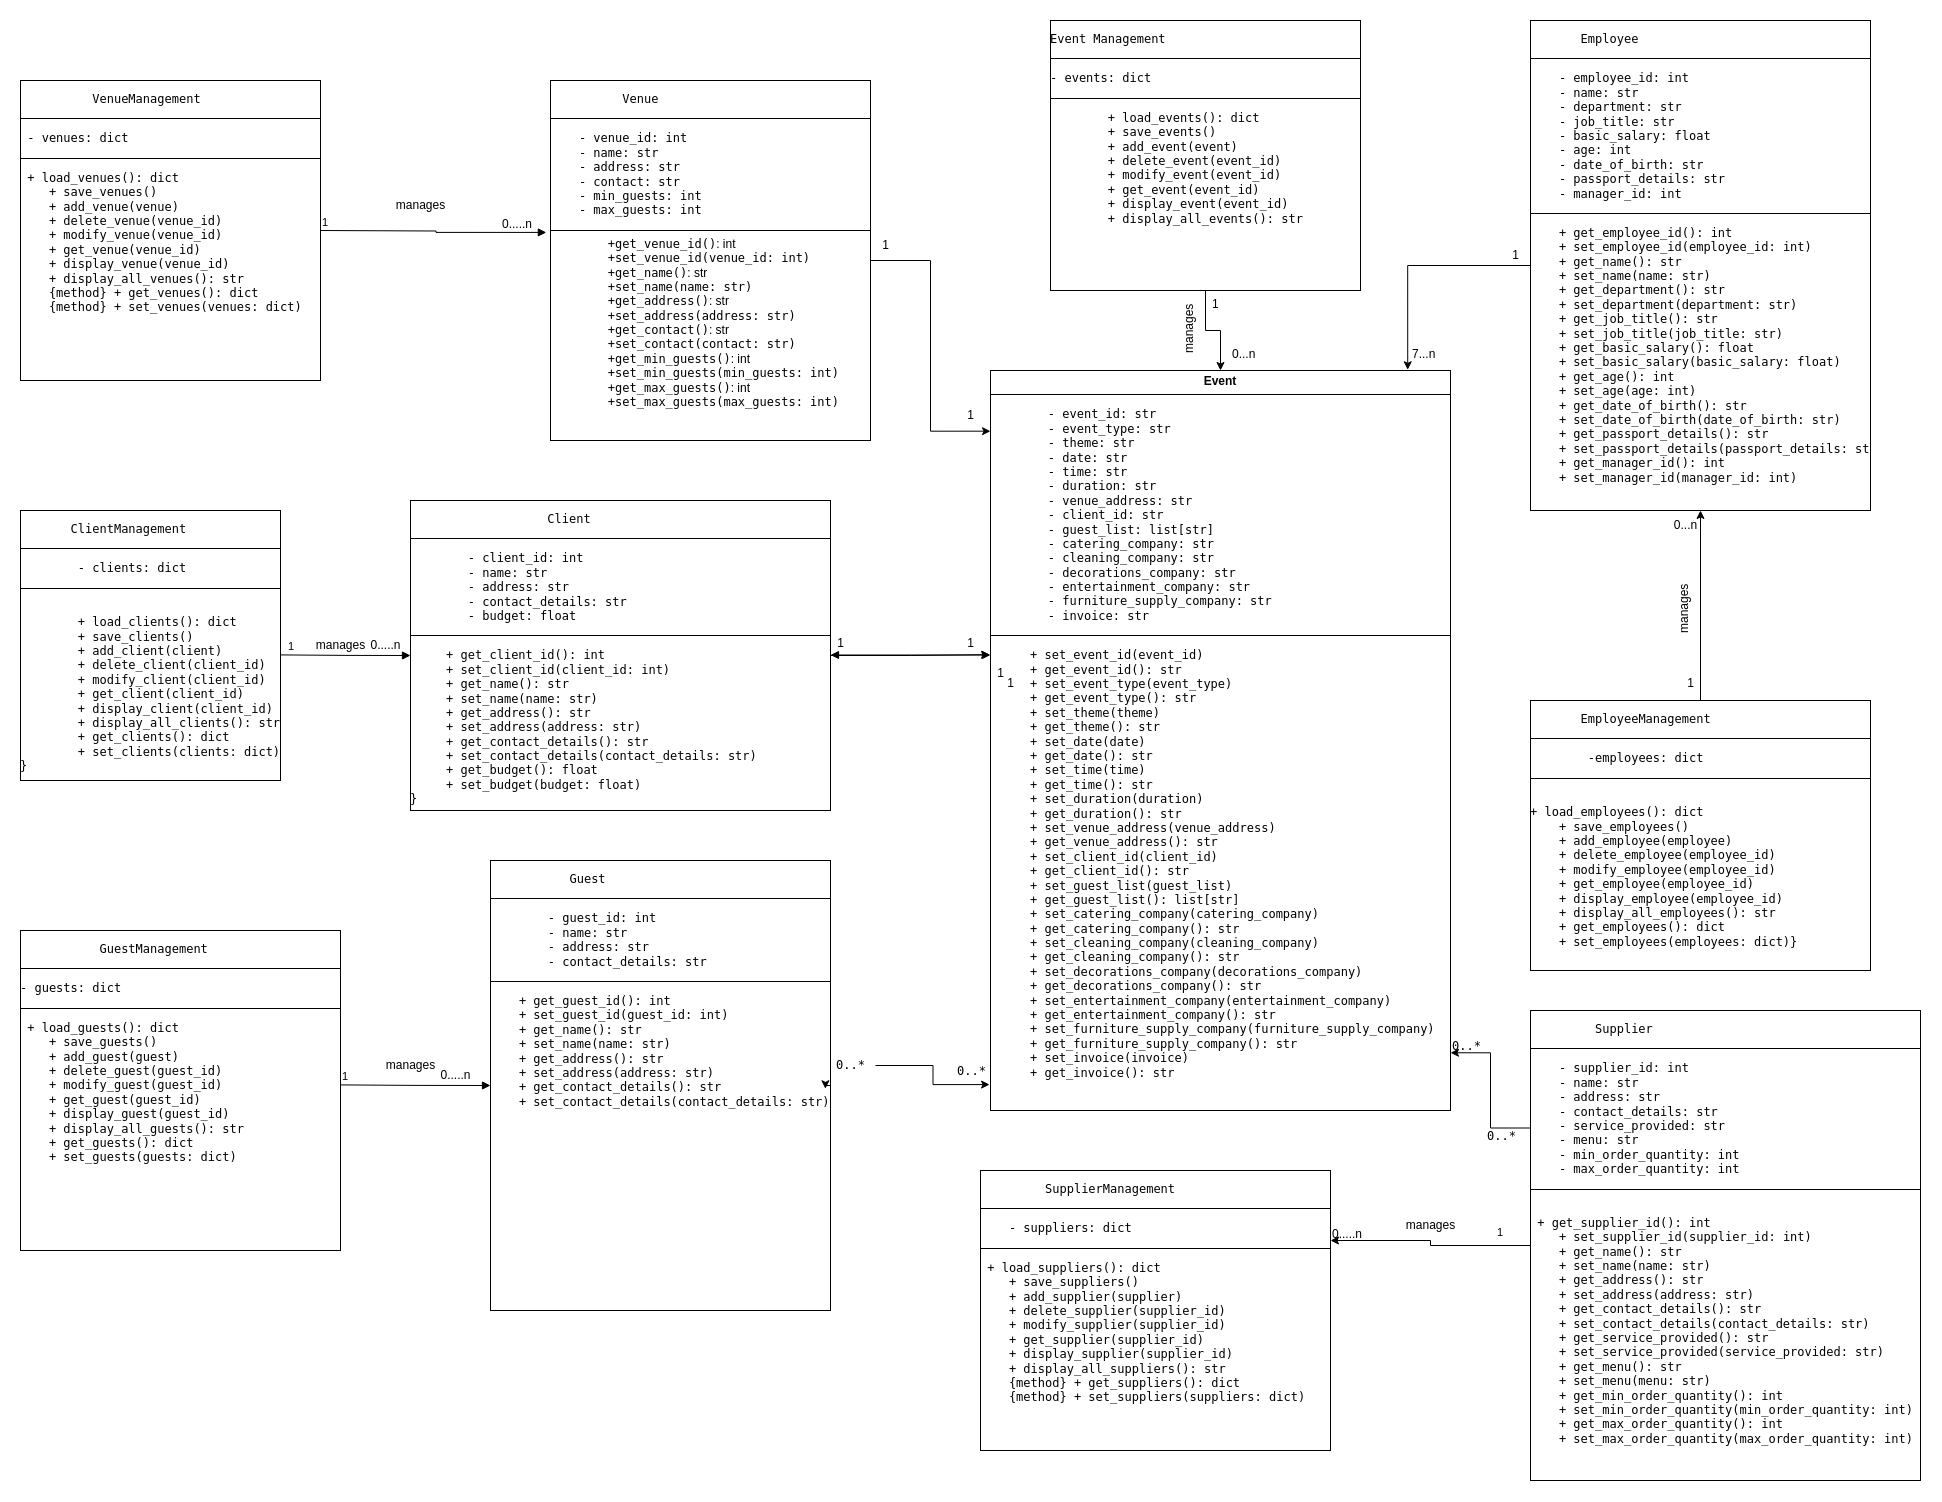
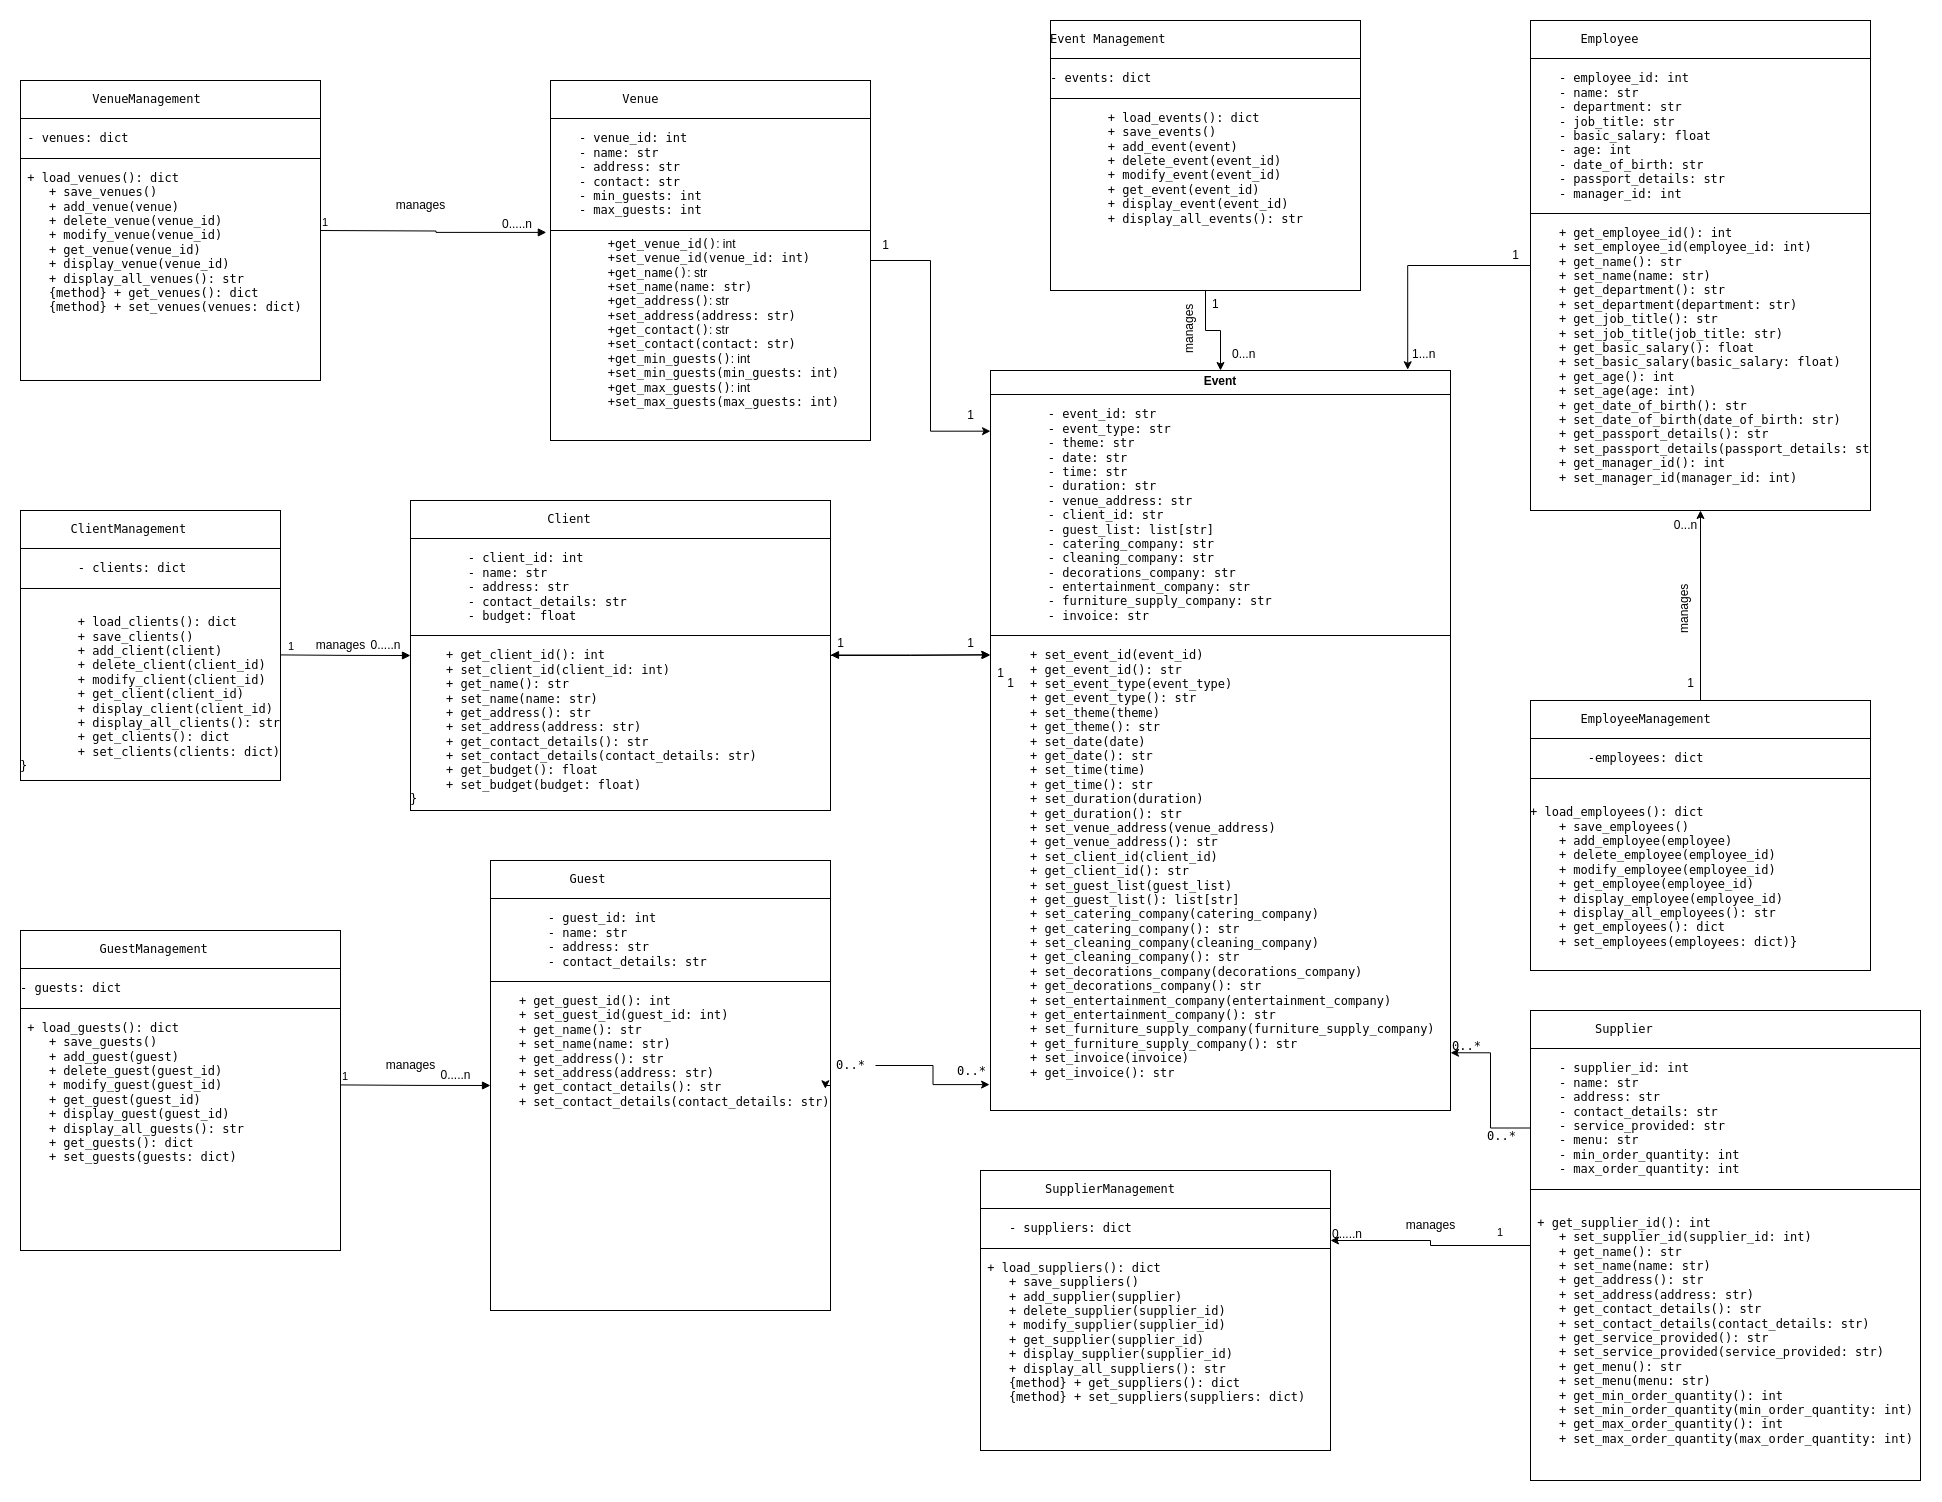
- <mxCell id="48" value="7...n" style="text;whiteSpace=wrap;html=1;" vertex="1" parent="1"><mxGeometry x="1410" y="340" width="60" height="40" as="geometry" /></mxCell>
+ <mxCell id="48" value="1...n" style="text;whiteSpace=wrap;html=1;" vertex="1" parent="1"><mxGeometry x="1410" y="340" width="60" height="40" as="geometry" /></mxCell>
